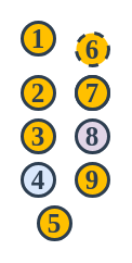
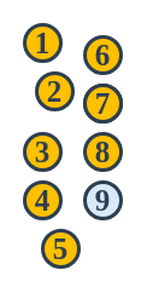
- <mxCell id="7" value="&lt;span style=&quot;font-size: 25px;&quot;&gt;&lt;font style=&quot;font-size: 25px;&quot;&gt;6&lt;/font&gt;&lt;/span&gt;" style="ellipse;whiteSpace=wrap;html=1;aspect=fixed;strokeColor=#2D3E50;strokeWidth=3;fontColor=#2D3E50;fillColor=#FFC000;fontSize=25;fontFamily=Calibri;fontStyle=1;horizontal=1;verticalAlign=middle;dashed=1;" vertex="1" parent="1"><mxGeometry x="70" y="30" width="30" height="30" as="geometry" /></mxCell>
+ <mxCell id="7" value="&lt;span style=&quot;font-size: 25px;&quot;&gt;&lt;font style=&quot;font-size: 25px;&quot;&gt;6&lt;/font&gt;&lt;/span&gt;" style="ellipse;whiteSpace=wrap;html=1;aspect=fixed;strokeColor=#2D3E50;strokeWidth=3;fontColor=#2D3E50;fillColor=#FFC000;fontSize=25;fontFamily=Calibri;fontStyle=1;horizontal=1;verticalAlign=middle;" vertex="1" parent="1"><mxGeometry x="70" y="30" width="30" height="30" as="geometry" /></mxCell>
- <mxCell id="3" value="&lt;span style=&quot;font-size: 25px;&quot;&gt;&lt;font style=&quot;font-size: 25px;&quot;&gt;2&lt;/font&gt;&lt;/span&gt;" style="ellipse;whiteSpace=wrap;html=1;aspect=fixed;strokeColor=#2D3E50;strokeWidth=3;fontColor=#2D3E50;fillColor=#FFC000;fontSize=25;fontFamily=Calibri;fontStyle=1;horizontal=1;verticalAlign=middle;" vertex="1" parent="1"><mxGeometry x="20" y="70" width="30" height="30" as="geometry" /></mxCell>
+ <mxCell id="3" value="&lt;span style=&quot;font-size: 25px;&quot;&gt;&lt;font style=&quot;font-size: 25px;&quot;&gt;2&lt;/font&gt;&lt;/span&gt;" style="ellipse;whiteSpace=wrap;html=1;aspect=fixed;strokeColor=#2D3E50;strokeWidth=3;fontColor=#2D3E50;fillColor=#FFC000;fontSize=25;fontFamily=Calibri;fontStyle=1;horizontal=1;verticalAlign=middle;" vertex="1" parent="1"><mxGeometry x="30" y="60" width="30" height="30" as="geometry" /></mxCell>
- <mxCell id="10" value="&lt;span style=&quot;font-size: 25px;&quot;&gt;&lt;font style=&quot;font-size: 25px;&quot;&gt;8&lt;/font&gt;&lt;/span&gt;" style="ellipse;whiteSpace=wrap;html=1;aspect=fixed;strokeColor=#2D3E50;strokeWidth=3;fontColor=#2D3E50;fillColor=#e1d5e7;fontSize=25;fontFamily=Calibri;fontStyle=1;horizontal=1;verticalAlign=middle;" vertex="1" parent="1"><mxGeometry x="70" y="110" width="30" height="30" as="geometry" /></mxCell>
+ <mxCell id="10" value="&lt;span style=&quot;font-size: 25px;&quot;&gt;&lt;font style=&quot;font-size: 25px;&quot;&gt;8&lt;/font&gt;&lt;/span&gt;" style="ellipse;whiteSpace=wrap;html=1;aspect=fixed;strokeColor=#2D3E50;strokeWidth=3;fontColor=#2D3E50;fillColor=#FFC000;fontSize=25;fontFamily=Calibri;fontStyle=1;horizontal=1;verticalAlign=middle;" vertex="1" parent="1"><mxGeometry x="70" y="110" width="30" height="30" as="geometry" /></mxCell>
- <mxCell id="5" value="&lt;span style=&quot;font-size: 25px;&quot;&gt;&lt;font style=&quot;font-size: 25px;&quot;&gt;4&lt;/font&gt;&lt;/span&gt;" style="ellipse;whiteSpace=wrap;html=1;aspect=fixed;strokeColor=#2D3E50;strokeWidth=3;fontColor=#2D3E50;fillColor=#dae8fc;fontSize=25;fontFamily=Calibri;fontStyle=1;horizontal=1;verticalAlign=middle;" vertex="1" parent="1"><mxGeometry x="20" y="150" width="30" height="30" as="geometry" /></mxCell>
+ <mxCell id="5" value="&lt;span style=&quot;font-size: 25px;&quot;&gt;&lt;font style=&quot;font-size: 25px;&quot;&gt;4&lt;/font&gt;&lt;/span&gt;" style="ellipse;whiteSpace=wrap;html=1;aspect=fixed;strokeColor=#2D3E50;strokeWidth=3;fontColor=#2D3E50;fillColor=#FFC000;fontSize=25;fontFamily=Calibri;fontStyle=1;horizontal=1;verticalAlign=middle;" vertex="1" parent="1"><mxGeometry x="20" y="150" width="30" height="30" as="geometry" /></mxCell>
- <mxCell id="11" value="&lt;span style=&quot;font-size: 25px;&quot;&gt;&lt;font style=&quot;font-size: 25px;&quot;&gt;9&lt;/font&gt;&lt;/span&gt;" style="ellipse;whiteSpace=wrap;html=1;aspect=fixed;strokeColor=#2D3E50;strokeWidth=3;fontColor=#2D3E50;fillColor=#FFC000;fontSize=25;fontFamily=Calibri;fontStyle=1;horizontal=1;verticalAlign=middle;" vertex="1" parent="1"><mxGeometry x="70" y="150" width="30" height="30" as="geometry" /></mxCell>
+ <mxCell id="11" value="&lt;span style=&quot;font-size: 25px;&quot;&gt;&lt;font style=&quot;font-size: 25px;&quot;&gt;9&lt;/font&gt;&lt;/span&gt;" style="ellipse;whiteSpace=wrap;html=1;aspect=fixed;strokeColor=#2D3E50;strokeWidth=3;fontColor=#2D3E50;fillColor=#dae8fc;fontSize=25;fontFamily=Calibri;fontStyle=1;horizontal=1;verticalAlign=middle;" vertex="1" parent="1"><mxGeometry x="70" y="150" width="30" height="30" as="geometry" /></mxCell>
